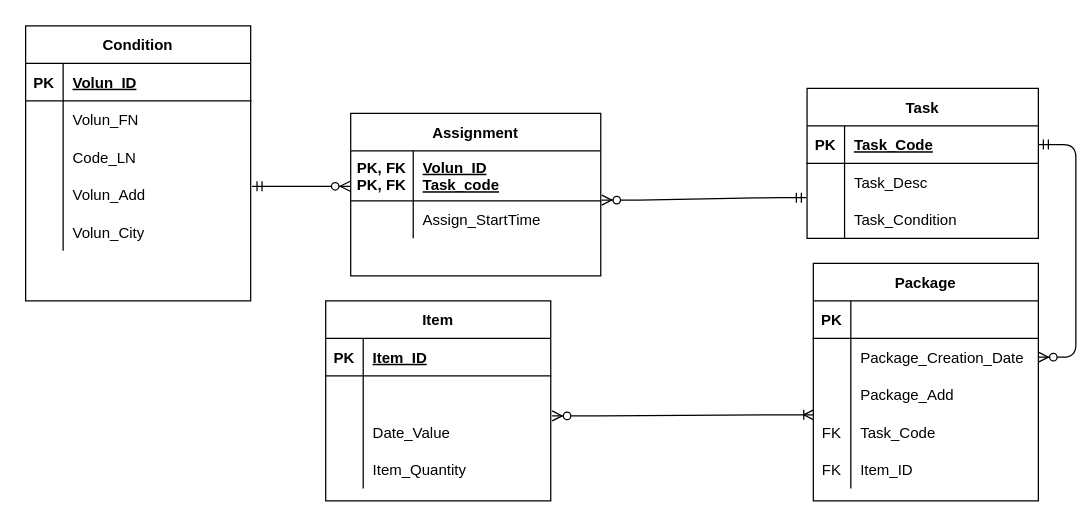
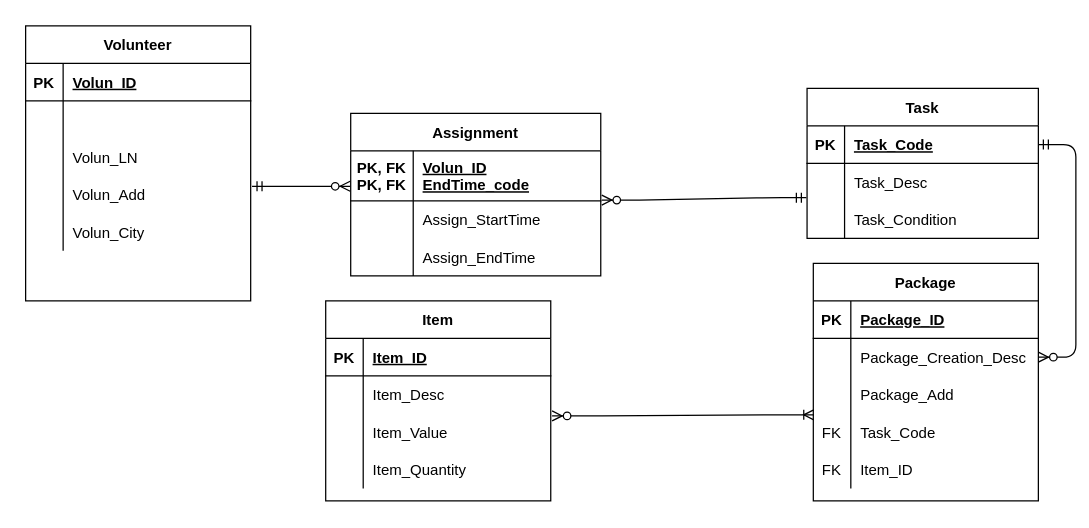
- <mxCell id="2" value="Condition" style="shape=table;startSize=30;container=1;collapsible=1;childLayout=tableLayout;fixedRows=1;rowLines=0;fontStyle=1;align=center;resizeLast=1;" parent="1" vertex="1"><mxGeometry x="20" y="20" width="180" height="220" as="geometry" /></mxCell>
+ <mxCell id="2" value="Volunteer" style="shape=table;startSize=30;container=1;collapsible=1;childLayout=tableLayout;fixedRows=1;rowLines=0;fontStyle=1;align=center;resizeLast=1;" parent="1" vertex="1"><mxGeometry x="20" y="20" width="180" height="220" as="geometry" /></mxCell>
- <mxCell id="8" value="Volun_FN" style="shape=partialRectangle;connectable=0;fillColor=none;top=0;left=0;bottom=0;right=0;align=left;spacingLeft=6;overflow=hidden;" parent="6" vertex="1"><mxGeometry x="30" width="150" height="30" as="geometry" /></mxCell>
- <mxCell id="11" value="Code_LN" style="shape=partialRectangle;connectable=0;fillColor=none;top=0;left=0;bottom=0;right=0;align=left;spacingLeft=6;overflow=hidden;" parent="9" vertex="1"><mxGeometry x="30" width="150" height="30" as="geometry" /></mxCell>
+ <mxCell id="11" value="Volun_LN" style="shape=partialRectangle;connectable=0;fillColor=none;top=0;left=0;bottom=0;right=0;align=left;spacingLeft=6;overflow=hidden;" parent="9" vertex="1"><mxGeometry x="30" width="150" height="30" as="geometry" /></mxCell>
- <mxCell id="63" value="Volun_ID&#10;Task_code" style="shape=partialRectangle;connectable=0;fillColor=none;top=0;left=0;bottom=0;right=0;align=left;spacingLeft=6;fontStyle=5;overflow=hidden;" vertex="1" parent="61"><mxGeometry x="50" width="150" height="40" as="geometry" /></mxCell>
+ <mxCell id="63" value="Volun_ID&#10;EndTime_code" style="shape=partialRectangle;connectable=0;fillColor=none;top=0;left=0;bottom=0;right=0;align=left;spacingLeft=6;fontStyle=5;overflow=hidden;" vertex="1" parent="61"><mxGeometry x="50" width="150" height="40" as="geometry" /></mxCell>
+ <mxCell id="69" value="Assign_EndTime" style="shape=partialRectangle;connectable=0;fillColor=none;top=0;left=0;bottom=0;right=0;align=left;spacingLeft=6;overflow=hidden;" vertex="1" parent="67"><mxGeometry x="50" width="150" height="30" as="geometry" /></mxCell>
+ <mxCell id="33" value="Package_ID" style="shape=partialRectangle;connectable=0;fillColor=none;top=0;left=0;bottom=0;right=0;align=left;spacingLeft=6;fontStyle=5;overflow=hidden;" parent="31" vertex="1"><mxGeometry x="30" width="150" height="30" as="geometry" /></mxCell>
- <mxCell id="36" value="Package_Creation_Date" style="shape=partialRectangle;connectable=0;fillColor=none;top=0;left=0;bottom=0;right=0;align=left;spacingLeft=6;overflow=hidden;" parent="34" vertex="1"><mxGeometry x="30" width="150" height="30" as="geometry" /></mxCell>
+ <mxCell id="36" value="Package_Creation_Desc" style="shape=partialRectangle;connectable=0;fillColor=none;top=0;left=0;bottom=0;right=0;align=left;spacingLeft=6;overflow=hidden;" parent="34" vertex="1"><mxGeometry x="30" width="150" height="30" as="geometry" /></mxCell>
+ <mxCell id="52" value="Item_Desc" style="shape=partialRectangle;connectable=0;fillColor=none;top=0;left=0;bottom=0;right=0;align=left;spacingLeft=6;overflow=hidden;" parent="50" vertex="1"><mxGeometry x="30" width="150" height="30" as="geometry" /></mxCell>
- <mxCell id="55" value="Date_Value" style="shape=partialRectangle;connectable=0;fillColor=none;top=0;left=0;bottom=0;right=0;align=left;spacingLeft=6;overflow=hidden;" parent="53" vertex="1"><mxGeometry x="30" width="150" height="30" as="geometry" /></mxCell>
+ <mxCell id="55" value="Item_Value" style="shape=partialRectangle;connectable=0;fillColor=none;top=0;left=0;bottom=0;right=0;align=left;spacingLeft=6;overflow=hidden;" parent="53" vertex="1"><mxGeometry x="30" width="150" height="30" as="geometry" /></mxCell>
